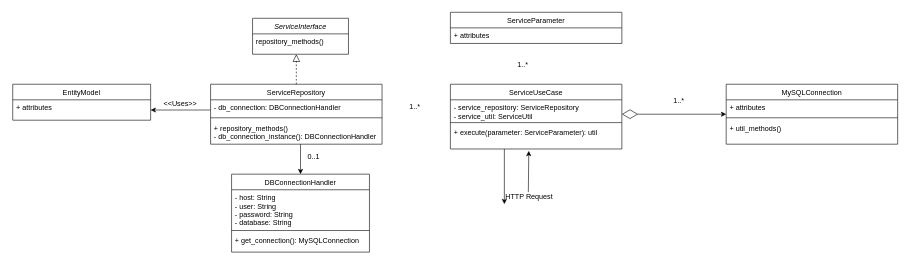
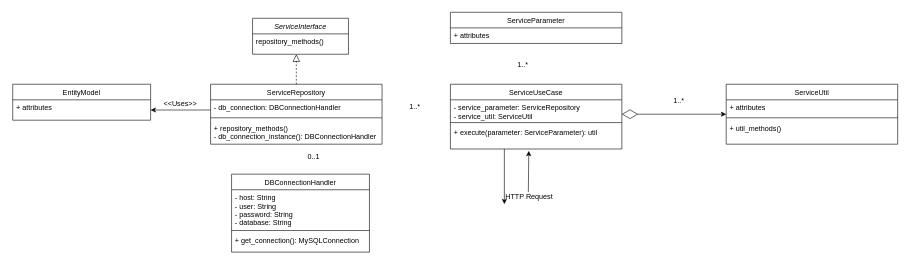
- <mxCell id="29" value="MySQLConnection" style="swimlane;fontStyle=0;align=center;verticalAlign=top;childLayout=stackLayout;horizontal=1;startSize=26;horizontalStack=0;resizeParent=1;resizeLast=0;collapsible=1;marginBottom=0;rounded=0;shadow=0;strokeWidth=1;" vertex="1" parent="1"><mxGeometry x="1210" y="140" width="286" height="100" as="geometry"><mxRectangle x="130" y="380" width="160" height="26" as="alternateBounds" /></mxGeometry></mxCell>
+ <mxCell id="29" value="ServiceUtil" style="swimlane;fontStyle=0;align=center;verticalAlign=top;childLayout=stackLayout;horizontal=1;startSize=26;horizontalStack=0;resizeParent=1;resizeLast=0;collapsible=1;marginBottom=0;rounded=0;shadow=0;strokeWidth=1;" vertex="1" parent="1"><mxGeometry x="1210" y="140" width="286" height="100" as="geometry"><mxRectangle x="130" y="380" width="160" height="26" as="alternateBounds" /></mxGeometry></mxCell>
- <mxCell id="21" value="- service_repository: ServiceRepository&#10;- service_util: ServiceUtil&#10;" style="text;align=left;verticalAlign=top;spacingLeft=4;spacingRight=4;overflow=hidden;rotatable=0;points=[[0,0.5],[1,0.5]];portConstraint=eastwest;" vertex="1" parent="20"><mxGeometry y="26" width="286" height="34" as="geometry" /></mxCell>
+ <mxCell id="21" value="- service_parameter: ServiceRepository&#10;- service_util: ServiceUtil&#10;" style="text;align=left;verticalAlign=top;spacingLeft=4;spacingRight=4;overflow=hidden;rotatable=0;points=[[0,0.5],[1,0.5]];portConstraint=eastwest;" vertex="1" parent="20"><mxGeometry y="26" width="286" height="34" as="geometry" /></mxCell>
- <mxCell id="4" style="edgeStyle=orthogonalEdgeStyle;rounded=0;orthogonalLoop=1;jettySize=auto;html=1;entryX=0.5;entryY=0;entryDx=0;entryDy=0;" edge="1" parent="1" source="5" target="10"><mxGeometry relative="1" as="geometry"><Array as="points"><mxPoint x="500" y="290" /></Array></mxGeometry></mxCell>
